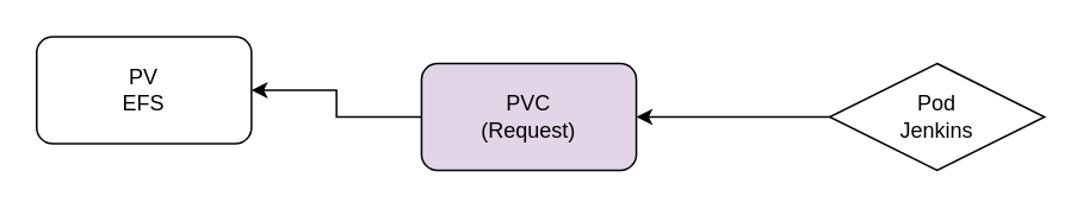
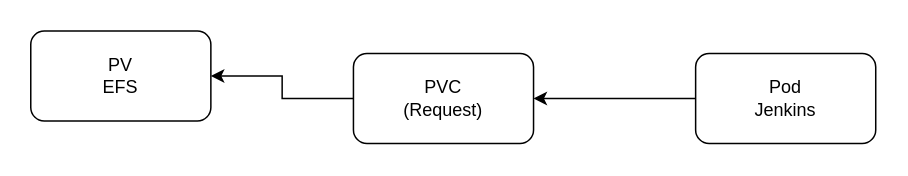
- <mxCell id="4" value="PVC&lt;br&gt;(Request)" style="rounded=1;whiteSpace=wrap;html=1;fillColor=#e1d5e7;" vertex="1" parent="1"><mxGeometry x="235" y="35" width="120" height="60" as="geometry" /></mxCell>
+ <mxCell id="4" value="PVC&lt;br&gt;(Request)" style="rounded=1;whiteSpace=wrap;html=1;" vertex="1" parent="1"><mxGeometry x="235" y="35" width="120" height="60" as="geometry" /></mxCell>
- <mxCell id="6" value="Pod&lt;br&gt;Jenkins" style="rhombus;whiteSpace=wrap;html=1;" vertex="1" parent="1"><mxGeometry x="463" y="35" width="120" height="60" as="geometry" /></mxCell>
+ <mxCell id="6" value="Pod&lt;br&gt;Jenkins" style="rounded=1;whiteSpace=wrap;html=1;" vertex="1" parent="1"><mxGeometry x="463" y="35" width="120" height="60" as="geometry" /></mxCell>
